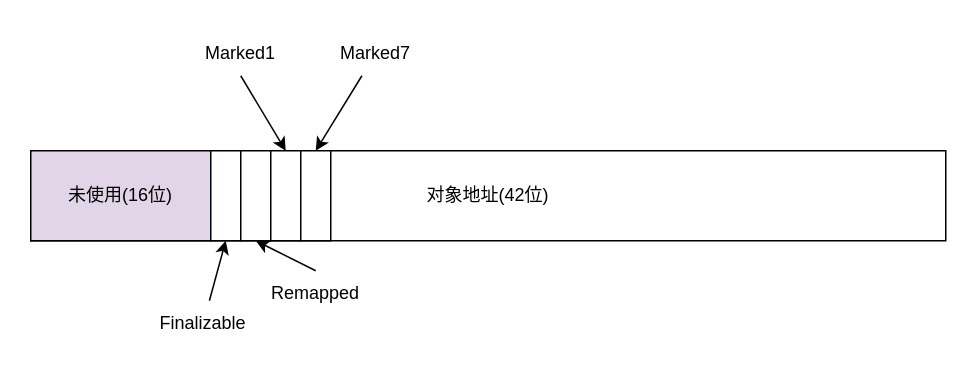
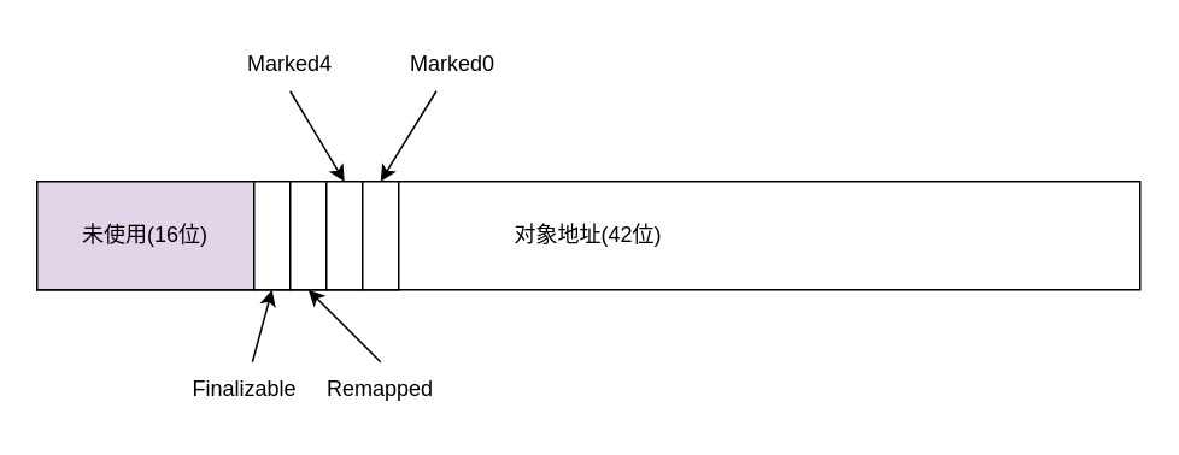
- <mxCell id="15" value="Marked1" style="text;html=1;strokeColor=none;fillColor=none;align=center;verticalAlign=middle;whiteSpace=wrap;rounded=0;" vertex="1" parent="1"><mxGeometry x="130" y="20" width="60" height="30" as="geometry" /></mxCell>
+ <mxCell id="15" value="Marked4" style="text;html=1;strokeColor=none;fillColor=none;align=center;verticalAlign=middle;whiteSpace=wrap;rounded=0;" vertex="1" parent="1"><mxGeometry x="130" y="20" width="60" height="30" as="geometry" /></mxCell>
- <mxCell id="13" value="Marked7" style="text;html=1;strokeColor=none;fillColor=none;align=center;verticalAlign=middle;whiteSpace=wrap;rounded=0;" vertex="1" parent="1"><mxGeometry x="220" y="20" width="60" height="30" as="geometry" /></mxCell>
+ <mxCell id="13" value="Marked0" style="text;html=1;strokeColor=none;fillColor=none;align=center;verticalAlign=middle;whiteSpace=wrap;rounded=0;" vertex="1" parent="1"><mxGeometry x="220" y="20" width="60" height="30" as="geometry" /></mxCell>
- <mxCell id="11" value="Remapped" style="text;html=1;strokeColor=none;fillColor=none;align=center;verticalAlign=middle;whiteSpace=wrap;rounded=0;" vertex="1" parent="1"><mxGeometry x="180" y="180" width="60" height="30" as="geometry" /></mxCell>
+ <mxCell id="11" value="Remapped" style="text;html=1;strokeColor=none;fillColor=none;align=center;verticalAlign=middle;whiteSpace=wrap;rounded=0;" vertex="1" parent="1"><mxGeometry x="180" y="200" width="60" height="30" as="geometry" /></mxCell>
